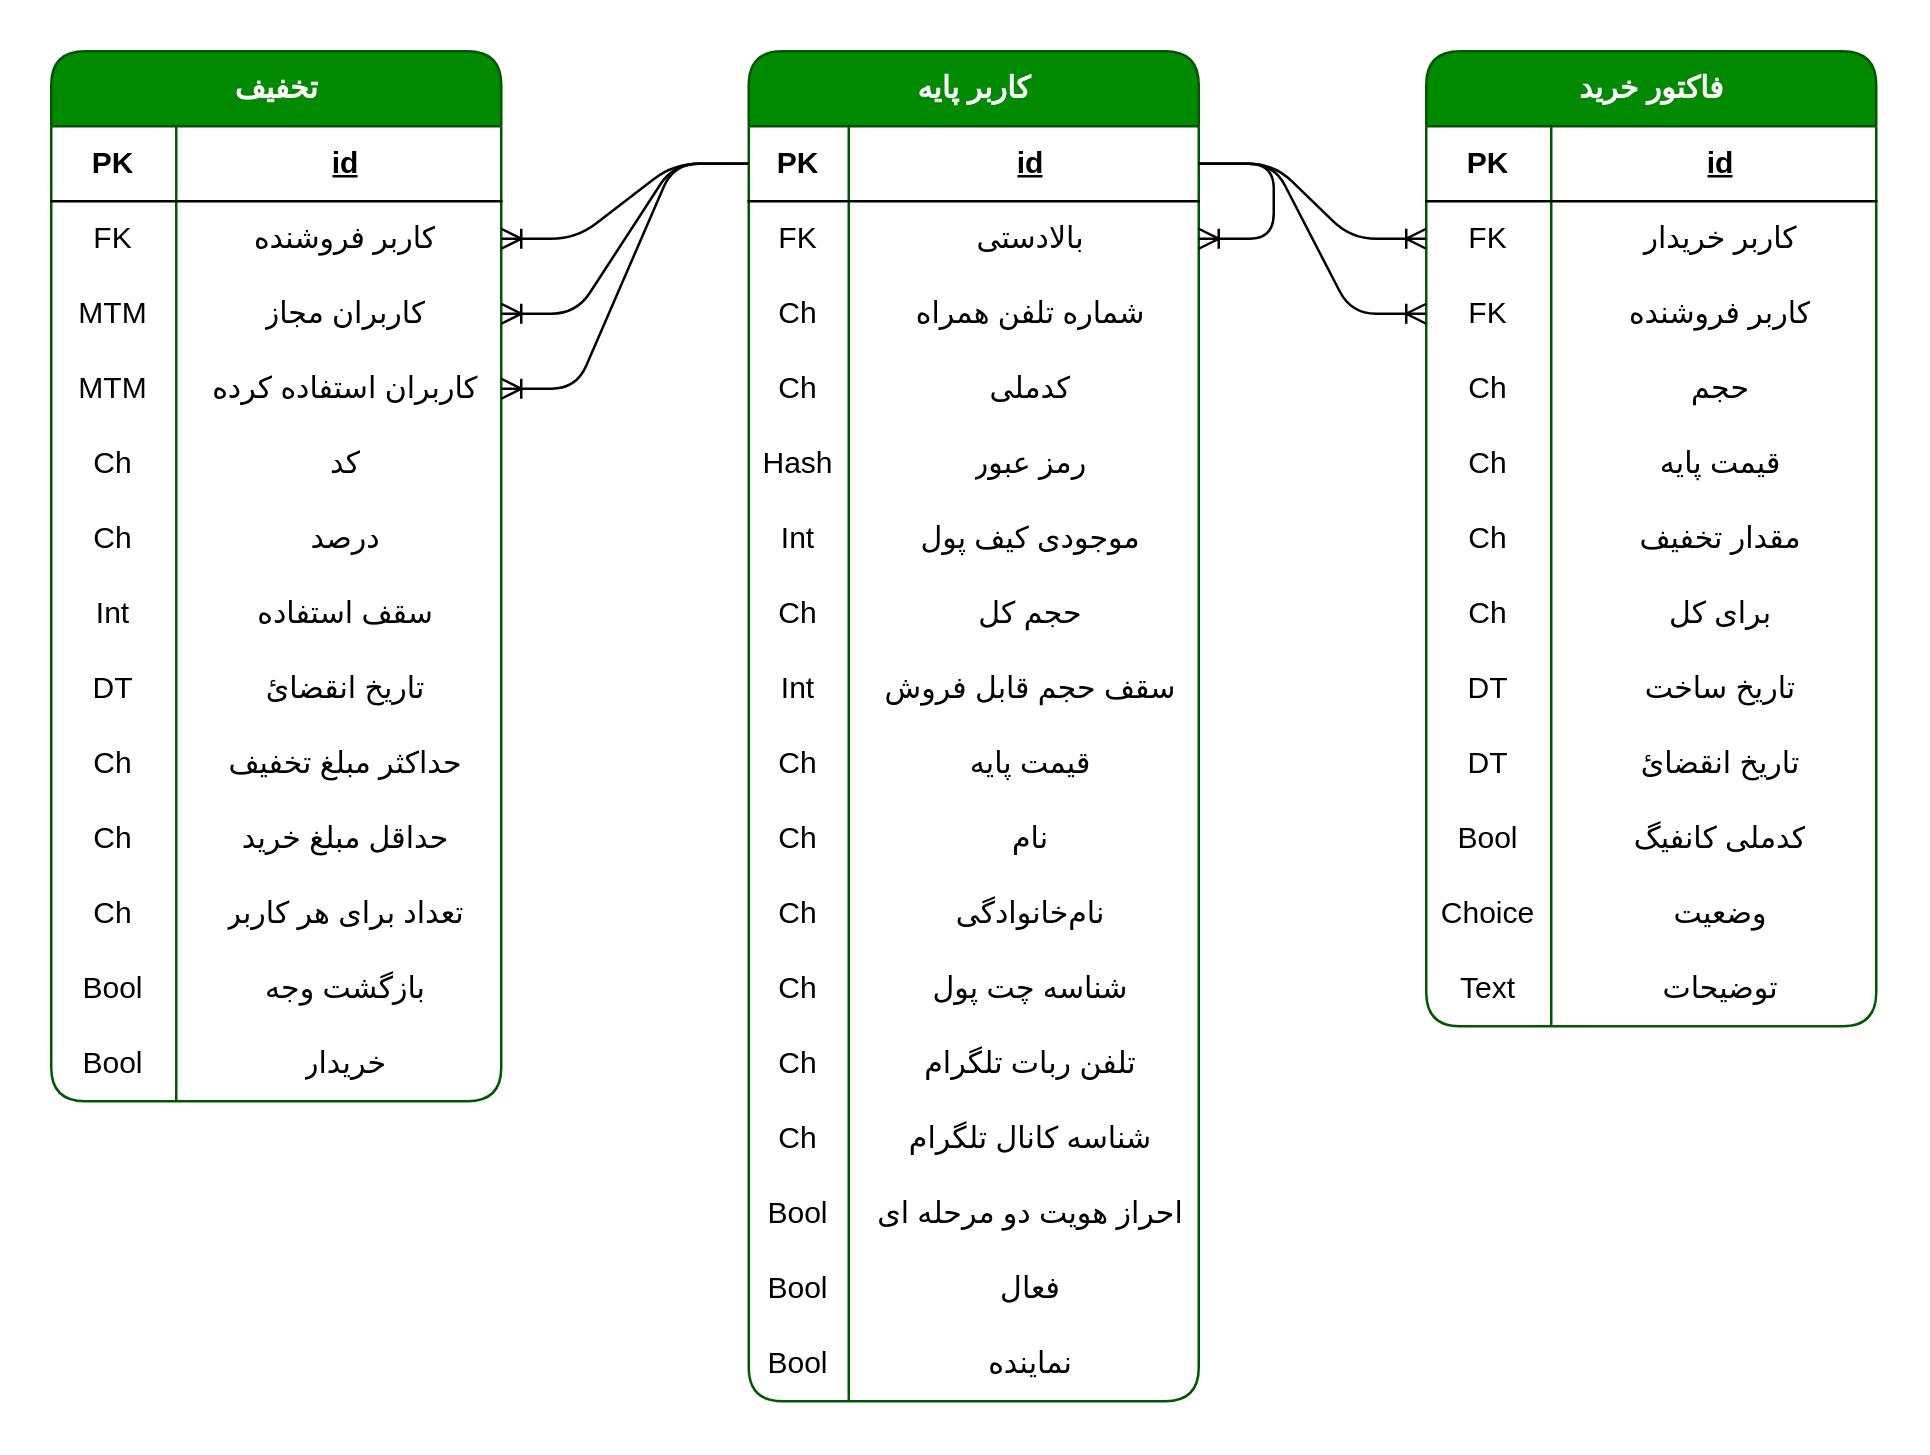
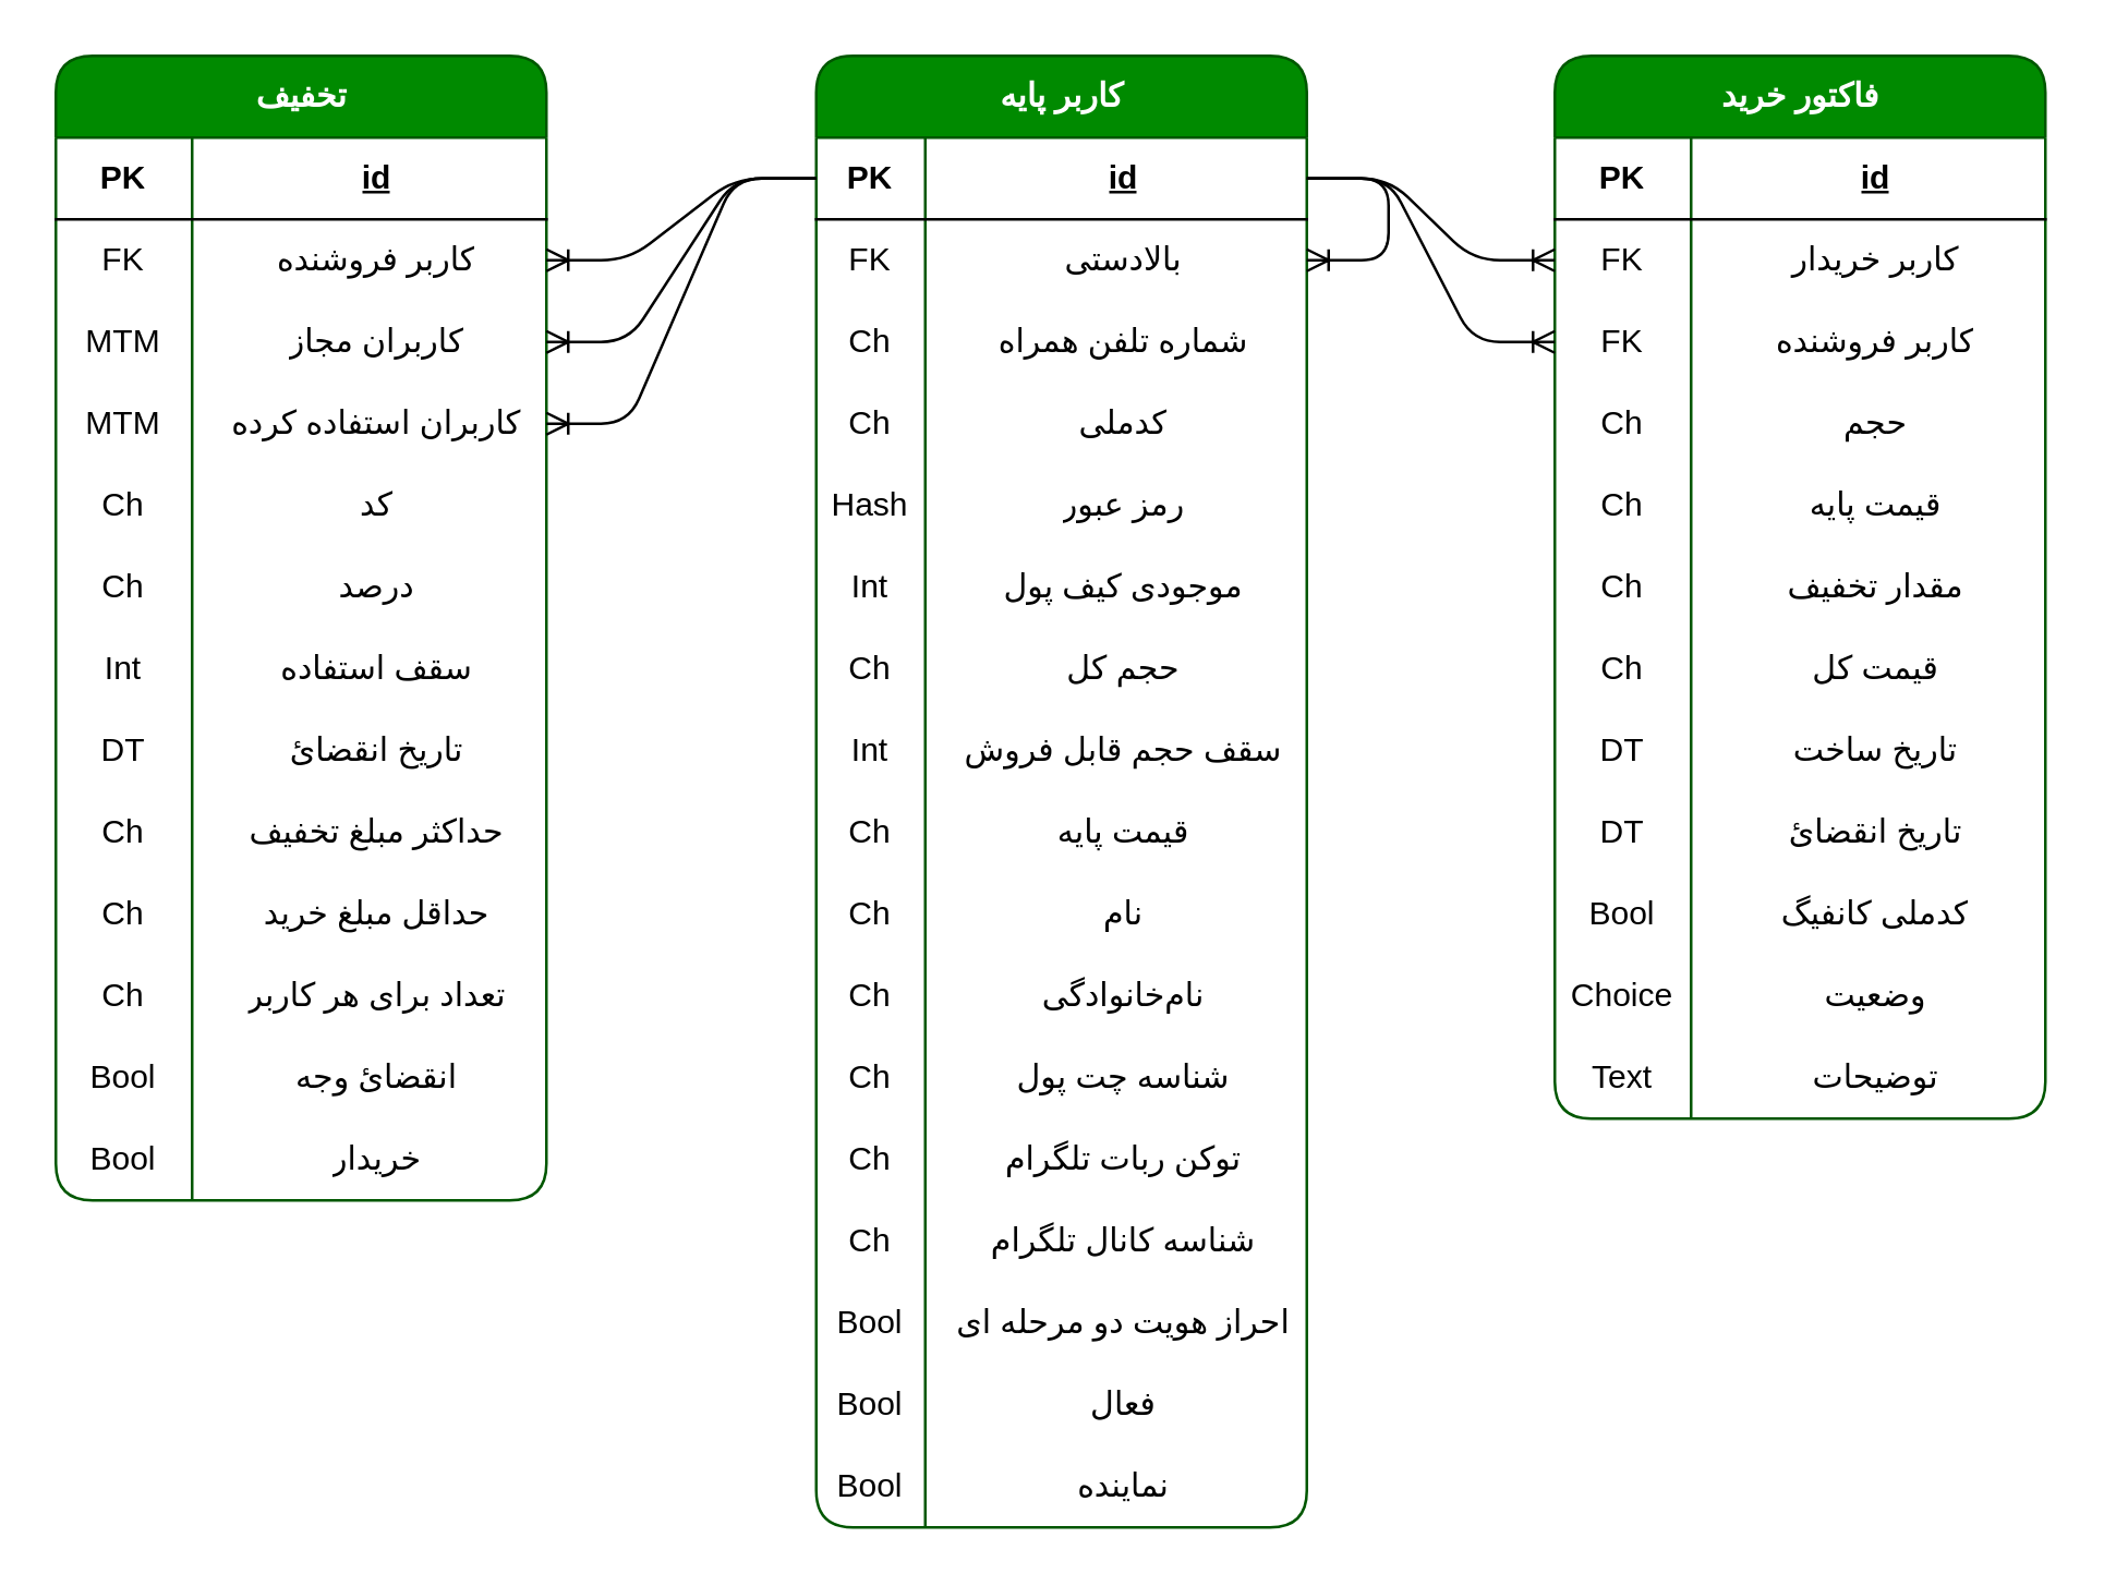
- <mxCell id="76" value="برای کل" style="shape=partialRectangle;connectable=0;fillColor=none;top=0;left=0;bottom=0;right=0;align=center;spacingLeft=6;overflow=hidden;whiteSpace=wrap;html=1;swimlaneFillColor=default;" parent="74" vertex="1"><mxGeometry x="50" width="130" height="30" as="geometry"><mxRectangle width="130" height="30" as="alternateBounds" /></mxGeometry></mxCell>
+ <mxCell id="76" value="قیمت کل" style="shape=partialRectangle;connectable=0;fillColor=none;top=0;left=0;bottom=0;right=0;align=center;spacingLeft=6;overflow=hidden;whiteSpace=wrap;html=1;swimlaneFillColor=default;" parent="74" vertex="1"><mxGeometry x="50" width="130" height="30" as="geometry"><mxRectangle width="130" height="30" as="alternateBounds" /></mxGeometry></mxCell>
- <mxCell id="130" value="بازگشت وجه" style="shape=partialRectangle;connectable=0;fillColor=none;top=0;left=0;bottom=0;right=0;align=center;spacingLeft=6;overflow=hidden;whiteSpace=wrap;html=1;swimlaneFillColor=default;" vertex="1" parent="128"><mxGeometry x="50" width="130" height="30" as="geometry"><mxRectangle width="130" height="30" as="alternateBounds" /></mxGeometry></mxCell>
+ <mxCell id="130" value="انقضائ وجه" style="shape=partialRectangle;connectable=0;fillColor=none;top=0;left=0;bottom=0;right=0;align=center;spacingLeft=6;overflow=hidden;whiteSpace=wrap;html=1;swimlaneFillColor=default;" vertex="1" parent="128"><mxGeometry x="50" width="130" height="30" as="geometry"><mxRectangle width="130" height="30" as="alternateBounds" /></mxGeometry></mxCell>
- <mxCell id="41" value="تلفن ربات تلگرام" style="shape=partialRectangle;connectable=0;fillColor=none;top=0;left=0;bottom=0;right=0;align=center;spacingLeft=6;overflow=hidden;whiteSpace=wrap;html=1;swimlaneFillColor=default;" parent="39" vertex="1"><mxGeometry x="40" width="140" height="30" as="geometry"><mxRectangle width="140" height="30" as="alternateBounds" /></mxGeometry></mxCell>
+ <mxCell id="41" value="توکن ربات تلگرام" style="shape=partialRectangle;connectable=0;fillColor=none;top=0;left=0;bottom=0;right=0;align=center;spacingLeft=6;overflow=hidden;whiteSpace=wrap;html=1;swimlaneFillColor=default;" parent="39" vertex="1"><mxGeometry x="40" width="140" height="30" as="geometry"><mxRectangle width="140" height="30" as="alternateBounds" /></mxGeometry></mxCell>
